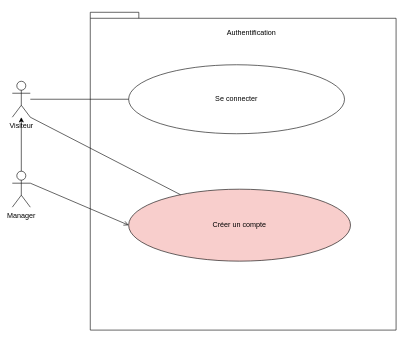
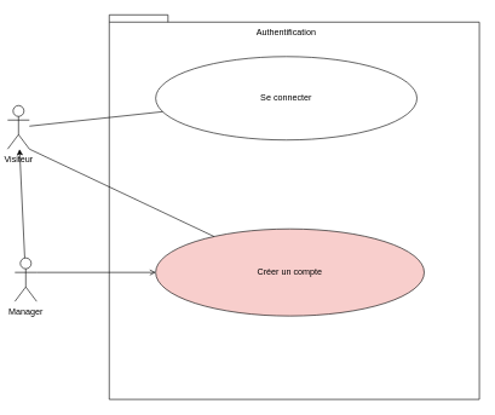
- <mxCell id="3" value="Authentification" style="text;html=1;strokeColor=none;fillColor=none;align=center;verticalAlign=middle;whiteSpace=wrap;rounded=0;" parent="1" vertex="1"><mxGeometry x="399" y="45" width="40" height="20" as="geometry" /></mxCell>
+ <mxCell id="3" value="Authentification" style="text;html=1;strokeColor=none;fillColor=none;align=center;verticalAlign=middle;whiteSpace=wrap;rounded=0;" parent="1" vertex="1"><mxGeometry x="374" y="35" width="40" height="20" as="geometry" /></mxCell>
- <mxCell id="4" value="Visiteur" style="shape=umlActor;verticalLabelPosition=bottom;verticalAlign=top;html=1;outlineConnect=0;" parent="1" vertex="1"><mxGeometry x="20" y="135" width="30" height="60" as="geometry" /></mxCell>
+ <mxCell id="4" value="Visiteur" style="shape=umlActor;verticalLabelPosition=bottom;verticalAlign=top;html=1;outlineConnect=0;" parent="1" vertex="1"><mxGeometry x="10" y="145" width="30" height="60" as="geometry" /></mxCell>
- <mxCell id="6" value="Se connecter" style="ellipse;whiteSpace=wrap;html=1;" parent="1" vertex="1"><mxGeometry x="214" y="107.5" width="360" height="115" as="geometry" /></mxCell>
+ <mxCell id="6" value="Se connecter" style="ellipse;whiteSpace=wrap;html=1;" parent="1" vertex="1"><mxGeometry x="214" y="77.5" width="360" height="115" as="geometry" /></mxCell>
- <mxCell id="5" value="Manager" style="shape=umlActor;verticalLabelPosition=bottom;verticalAlign=top;html=1;outlineConnect=0;" parent="1" vertex="1"><mxGeometry x="20" y="285" width="30" height="60" as="geometry" /></mxCell>
+ <mxCell id="5" value="Manager" style="shape=umlActor;verticalLabelPosition=bottom;verticalAlign=top;html=1;outlineConnect=0;" parent="1" vertex="1"><mxGeometry x="20" y="355" width="30" height="60" as="geometry" /></mxCell>
